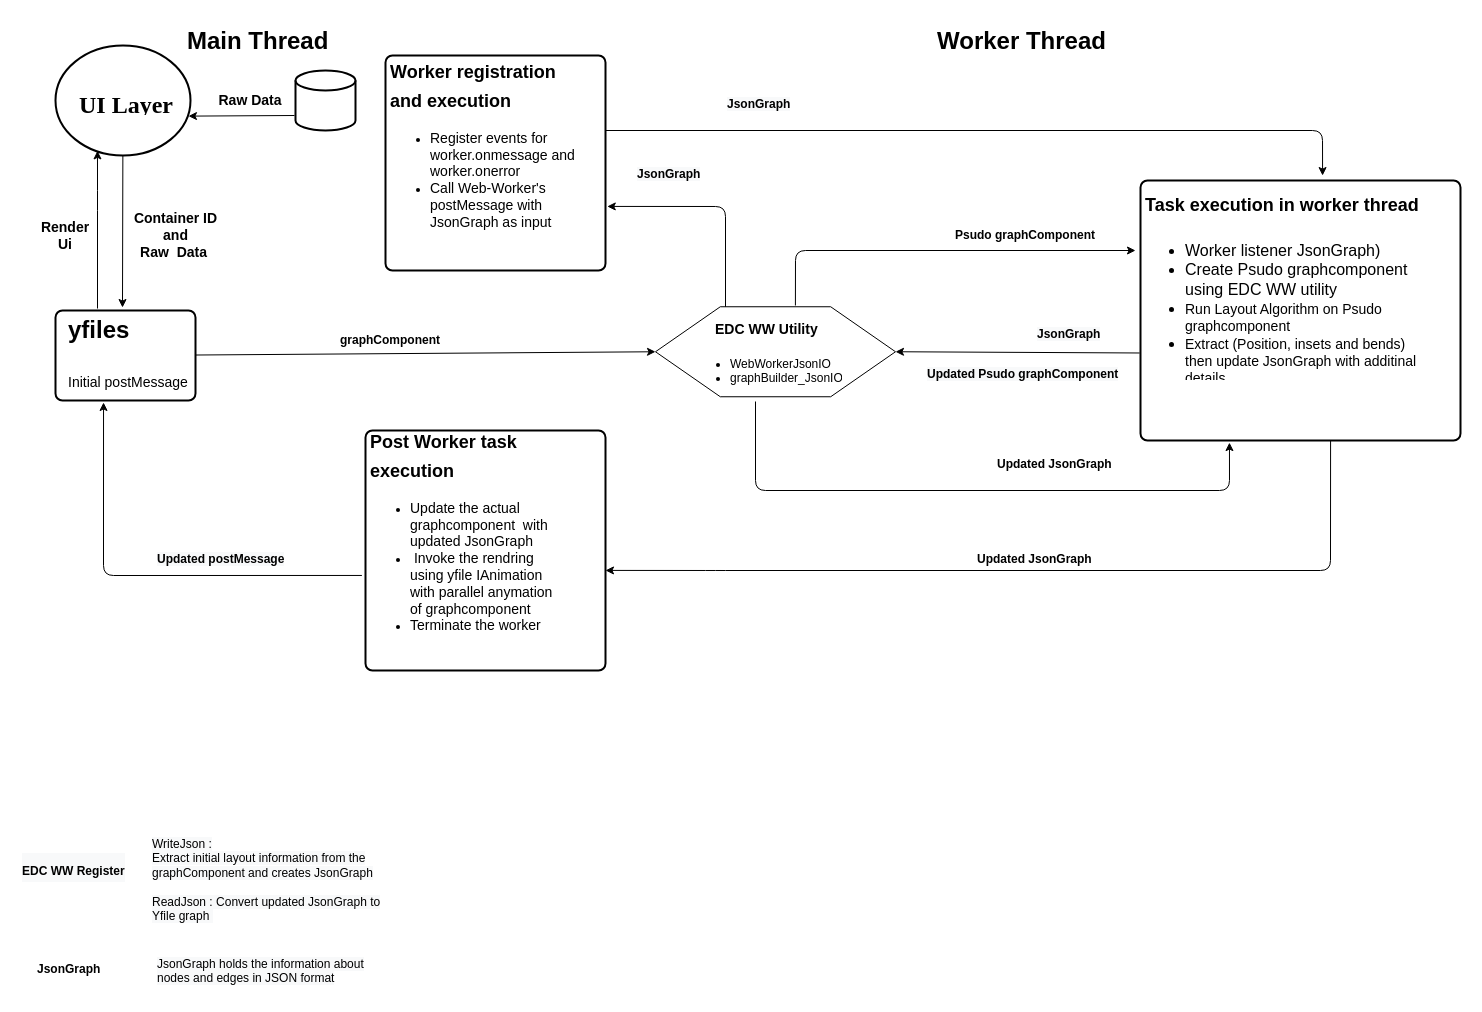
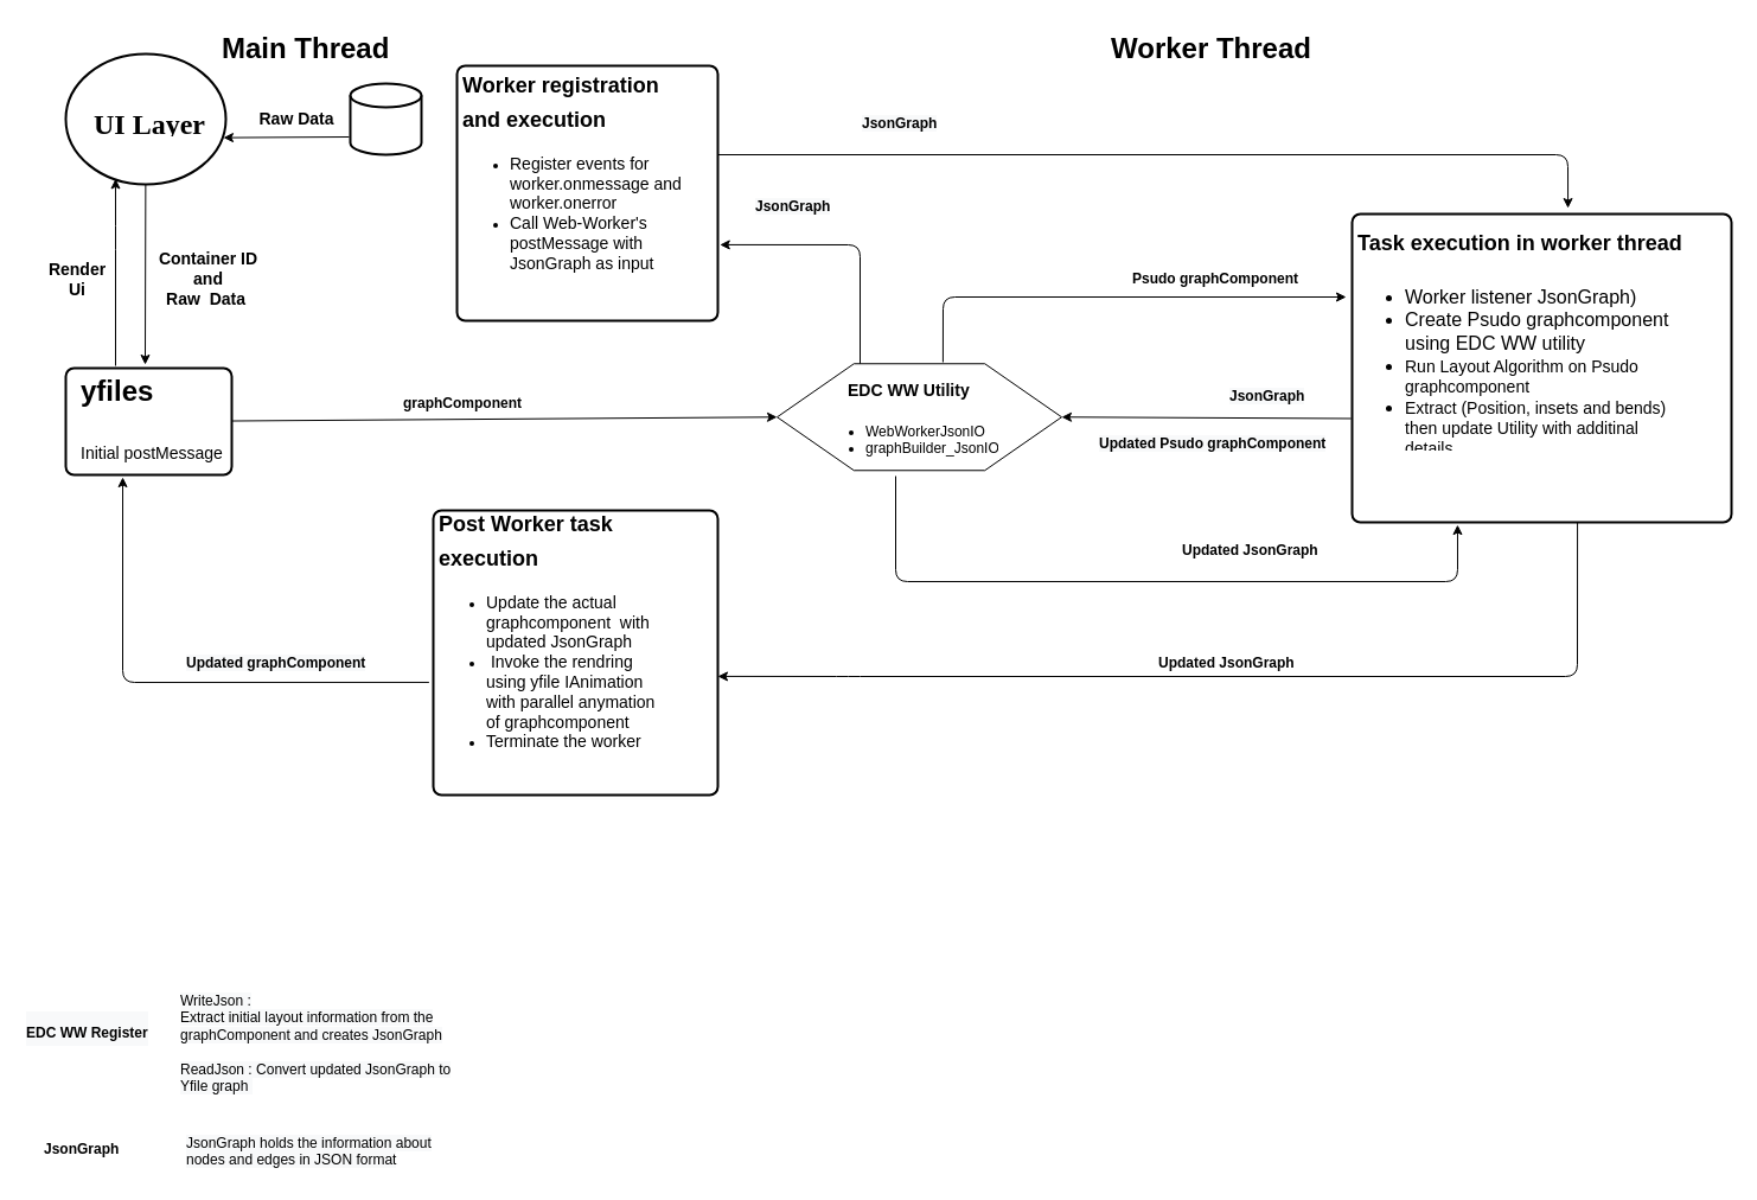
- <mxCell id="27" value="&lt;h1&gt;&lt;font style=&quot;font-size: 18px&quot;&gt;Task execution in worker thread&lt;/font&gt;&lt;/h1&gt;&lt;p&gt;&lt;/p&gt;&lt;ul&gt;&lt;li&gt;Worker listener JsonGraph)&lt;/li&gt;&lt;li&gt;Create Psudo graphcomponent using EDC WW utility&lt;/li&gt;&lt;li&gt;&lt;div style=&quot;box-sizing: border-box ; font-family: &amp;#34;segoe ui&amp;#34; , , &amp;#34;apple color emoji&amp;#34; , &amp;#34;segoe ui emoji&amp;#34; , sans-serif ; font-size: 14px&quot;&gt;Run Layout Algorithm on Psudo graphcomponent&lt;/div&gt;&lt;/li&gt;&lt;li&gt;&lt;div style=&quot;box-sizing: border-box ; font-family: &amp;#34;segoe ui&amp;#34; , , &amp;#34;apple color emoji&amp;#34; , &amp;#34;segoe ui emoji&amp;#34; , sans-serif ; font-size: 14px&quot;&gt;&lt;div style=&quot;box-sizing: border-box&quot;&gt;Extract (Position, insets and bends) then update JsonGraph with additinal details&lt;/div&gt;&lt;/div&gt;&lt;/li&gt;&lt;/ul&gt;&lt;p&gt;&lt;/p&gt;" style="text;html=1;strokeColor=none;fillColor=none;spacing=5;spacingTop=-20;whiteSpace=wrap;overflow=hidden;rounded=0;fontSize=16;" vertex="1" parent="1"><mxGeometry x="1140" y="170" width="285" height="210" as="geometry" /></mxCell>
+ <mxCell id="27" value="&lt;h1&gt;&lt;font style=&quot;font-size: 18px&quot;&gt;Task execution in worker thread&lt;/font&gt;&lt;/h1&gt;&lt;p&gt;&lt;/p&gt;&lt;ul&gt;&lt;li&gt;Worker listener JsonGraph)&lt;/li&gt;&lt;li&gt;Create Psudo graphcomponent using EDC WW utility&lt;/li&gt;&lt;li&gt;&lt;div style=&quot;box-sizing: border-box ; font-family: &amp;#34;segoe ui&amp;#34; , , &amp;#34;apple color emoji&amp;#34; , &amp;#34;segoe ui emoji&amp;#34; , sans-serif ; font-size: 14px&quot;&gt;Run Layout Algorithm on Psudo graphcomponent&lt;/div&gt;&lt;/li&gt;&lt;li&gt;&lt;div style=&quot;box-sizing: border-box ; font-family: &amp;#34;segoe ui&amp;#34; , , &amp;#34;apple color emoji&amp;#34; , &amp;#34;segoe ui emoji&amp;#34; , sans-serif ; font-size: 14px&quot;&gt;&lt;div style=&quot;box-sizing: border-box&quot;&gt;Extract (Position, insets and bends) then update Utility with additinal details&lt;/div&gt;&lt;/div&gt;&lt;/li&gt;&lt;/ul&gt;&lt;p&gt;&lt;/p&gt;" style="text;html=1;strokeColor=none;fillColor=none;spacing=5;spacingTop=-20;whiteSpace=wrap;overflow=hidden;rounded=0;fontSize=16;" vertex="1" parent="1"><mxGeometry x="1140" y="170" width="285" height="210" as="geometry" /></mxCell>
- <mxCell id="38" value="&lt;b style=&quot;color: rgb(0 , 0 , 0) ; font-size: 12px ; font-style: normal ; letter-spacing: normal ; text-indent: 0px ; text-transform: none ; word-spacing: 0px ; font-family: &amp;#34;helvetica&amp;#34; ; text-align: center ; background-color: rgb(248 , 249 , 250)&quot;&gt;&lt;font style=&quot;font-size: 12px&quot;&gt;Updated postMessage&lt;/font&gt;&lt;/b&gt;" style="text;whiteSpace=wrap;html=1;" vertex="1" parent="1"><mxGeometry x="155" y="545" width="170" height="30" as="geometry" /></mxCell>
+ <mxCell id="38" value="&lt;b style=&quot;color: rgb(0 , 0 , 0) ; font-size: 12px ; font-style: normal ; letter-spacing: normal ; text-indent: 0px ; text-transform: none ; word-spacing: 0px ; font-family: &amp;#34;helvetica&amp;#34; ; text-align: center ; background-color: rgb(248 , 249 , 250)&quot;&gt;&lt;font style=&quot;font-size: 12px&quot;&gt;Updated graphComponent&lt;/font&gt;&lt;/b&gt;" style="text;whiteSpace=wrap;html=1;" vertex="1" parent="1"><mxGeometry x="155" y="545" width="170" height="30" as="geometry" /></mxCell>
